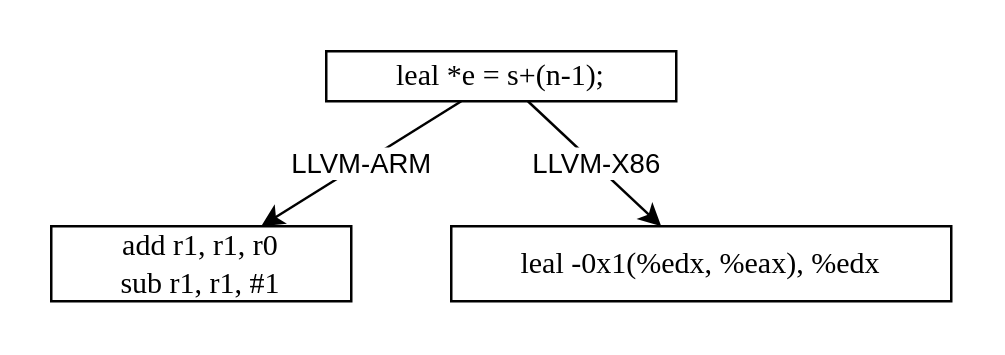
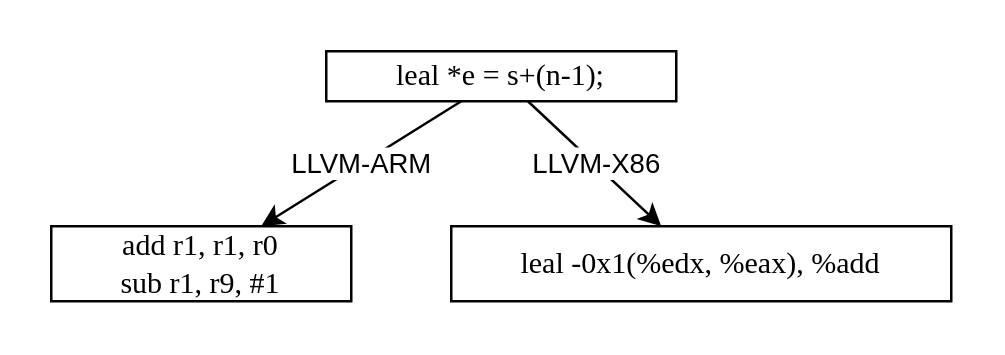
- <mxCell id="3" value="&lt;font face=&quot;mono&quot;&gt;add r1, r1, r0&lt;br&gt;sub r1, r1, #1&lt;br&gt;&lt;/font&gt;" style="rounded=0;whiteSpace=wrap;html=1;" vertex="1" parent="1"><mxGeometry x="20" y="90" width="120" height="30" as="geometry" /></mxCell>
+ <mxCell id="3" value="&lt;font face=&quot;mono&quot;&gt;add r1, r1, r0&lt;br&gt;sub r1, r9, #1&lt;br&gt;&lt;/font&gt;" style="rounded=0;whiteSpace=wrap;html=1;" vertex="1" parent="1"><mxGeometry x="20" y="90" width="120" height="30" as="geometry" /></mxCell>
- <mxCell id="4" value="&lt;font face=&quot;mono&quot;&gt;leal -0x1(%edx, %eax), %edx&lt;br&gt;&lt;/font&gt;" style="rounded=0;whiteSpace=wrap;html=1;" vertex="1" parent="1"><mxGeometry x="180" y="90" width="200" height="30" as="geometry" /></mxCell>
+ <mxCell id="4" value="&lt;font face=&quot;mono&quot;&gt;leal -0x1(%edx, %eax), %add&lt;br&gt;&lt;/font&gt;" style="rounded=0;whiteSpace=wrap;html=1;" vertex="1" parent="1"><mxGeometry x="180" y="90" width="200" height="30" as="geometry" /></mxCell>
